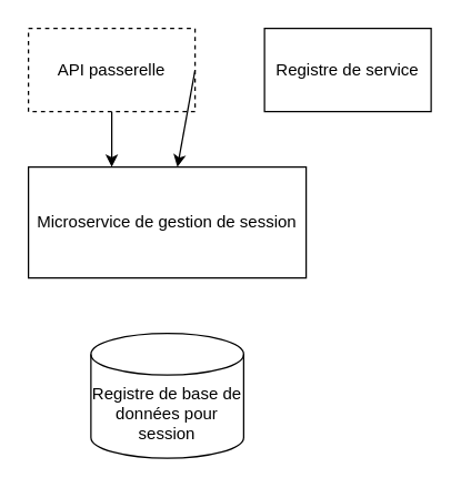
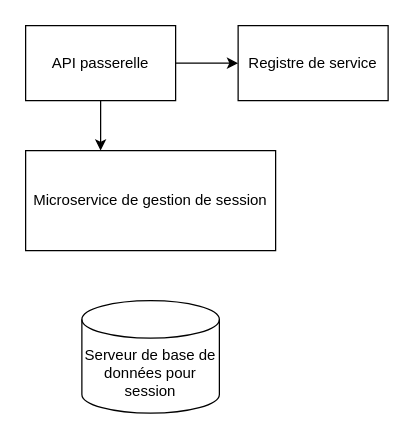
- <mxCell id="3" value="API passerelle" style="rounded=0;whiteSpace=wrap;html=1;dashed=1;" parent="1" vertex="1"><mxGeometry x="20" y="20" width="120" height="60" as="geometry" /></mxCell>
+ <mxCell id="3" value="API passerelle" style="rounded=0;whiteSpace=wrap;html=1;" parent="1" vertex="1"><mxGeometry x="20" y="20" width="120" height="60" as="geometry" /></mxCell>
- <mxCell id="6" value="" style="endArrow=classic;html=1;rounded=0;exitX=1;exitY=0.5;exitDx=0;exitDy=0;" parent="1" source="3" target="2" edge="1"><mxGeometry width="50" height="50" relative="1" as="geometry"><mxPoint x="10" y="290" as="sourcePoint" /><mxPoint x="60" y="240" as="targetPoint" /></mxGeometry></mxCell>
+ <mxCell id="6" value="" style="endArrow=classic;html=1;rounded=0;entryX=0;entryY=0.5;entryDx=0;entryDy=0;exitX=1;exitY=0.5;exitDx=0;exitDy=0;" parent="1" source="3" target="5" edge="1"><mxGeometry width="50" height="50" relative="1" as="geometry"><mxPoint x="10" y="290" as="sourcePoint" /><mxPoint x="60" y="240" as="targetPoint" /></mxGeometry></mxCell>
- <mxCell id="7" value="Registre de base de données pour session" style="shape=cylinder3;whiteSpace=wrap;html=1;boundedLbl=1;backgroundOutline=1;size=15;" parent="1" vertex="1"><mxGeometry x="65" y="240" width="110" height="90" as="geometry" /></mxCell>
+ <mxCell id="7" value="Serveur de base de données pour session" style="shape=cylinder3;whiteSpace=wrap;html=1;boundedLbl=1;backgroundOutline=1;size=15;" parent="1" vertex="1"><mxGeometry x="65" y="240" width="110" height="90" as="geometry" /></mxCell>
